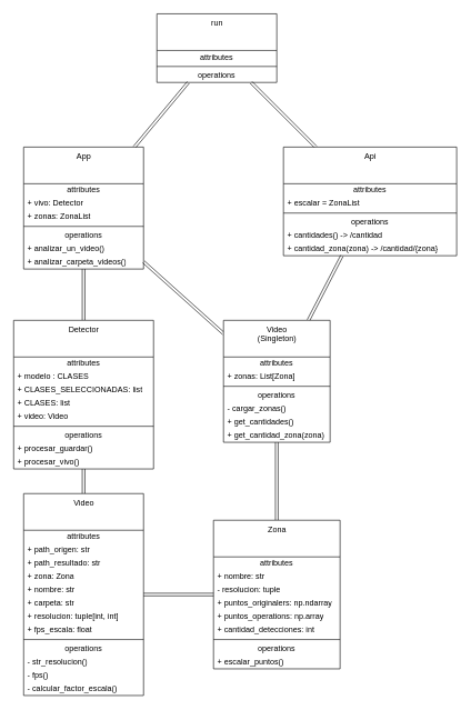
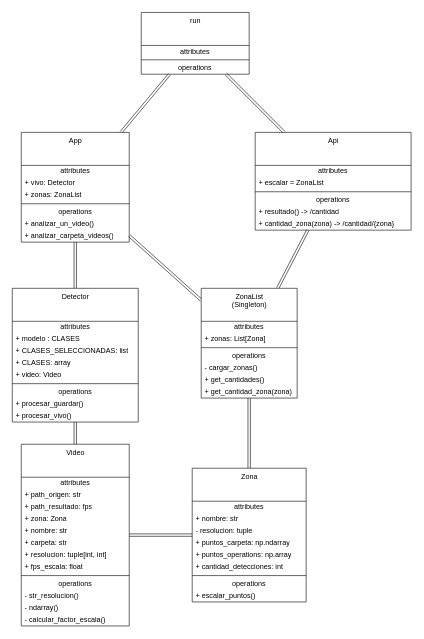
- <mxCell id="28" value="+ cantidades() -&amp;gt; /cantidad" style="text;html=1;strokeColor=none;fillColor=none;align=left;verticalAlign=middle;spacingLeft=4;spacingRight=4;overflow=hidden;rotatable=0;points=[[0,0.5],[1,0.5]];portConstraint=eastwest;" parent="23" vertex="1"><mxGeometry y="123" width="260" height="20" as="geometry" /></mxCell>
+ <mxCell id="28" value="+ resultado() -&amp;gt; /cantidad" style="text;html=1;strokeColor=none;fillColor=none;align=left;verticalAlign=middle;spacingLeft=4;spacingRight=4;overflow=hidden;rotatable=0;points=[[0,0.5],[1,0.5]];portConstraint=eastwest;" parent="23" vertex="1"><mxGeometry y="123" width="260" height="20" as="geometry" /></mxCell>
- <mxCell id="48" value="Video&lt;br&gt;(Singleton)" style="swimlane;fontStyle=0;align=center;verticalAlign=top;childLayout=stackLayout;horizontal=1;startSize=55;horizontalStack=0;resizeParent=1;resizeParentMax=0;resizeLast=0;collapsible=0;marginBottom=0;html=1;" parent="1" vertex="1"><mxGeometry x="335" y="480" width="160" height="183" as="geometry" /></mxCell>
+ <mxCell id="48" value="ZonaList&lt;br&gt;(Singleton)" style="swimlane;fontStyle=0;align=center;verticalAlign=top;childLayout=stackLayout;horizontal=1;startSize=55;horizontalStack=0;resizeParent=1;resizeParentMax=0;resizeLast=0;collapsible=0;marginBottom=0;html=1;" parent="1" vertex="1"><mxGeometry x="335" y="480" width="160" height="183" as="geometry" /></mxCell>
- <mxCell id="16" value="+ CLASES: list" style="text;html=1;strokeColor=none;fillColor=none;align=left;verticalAlign=middle;spacingLeft=4;spacingRight=4;overflow=hidden;rotatable=0;points=[[0,0.5],[1,0.5]];portConstraint=eastwest;" parent="12" vertex="1"><mxGeometry y="115" width="210" height="20" as="geometry" /></mxCell>
+ <mxCell id="16" value="+ CLASES: array" style="text;html=1;strokeColor=none;fillColor=none;align=left;verticalAlign=middle;spacingLeft=4;spacingRight=4;overflow=hidden;rotatable=0;points=[[0,0.5],[1,0.5]];portConstraint=eastwest;" parent="12" vertex="1"><mxGeometry y="115" width="210" height="20" as="geometry" /></mxCell>
- <mxCell id="60" value="+ path_resultado: str" style="text;html=1;strokeColor=none;fillColor=none;align=left;verticalAlign=middle;spacingLeft=4;spacingRight=4;overflow=hidden;rotatable=0;points=[[0,0.5],[1,0.5]];portConstraint=eastwest;" parent="57" vertex="1"><mxGeometry y="95" width="180" height="20" as="geometry" /></mxCell>
+ <mxCell id="60" value="+ path_resultado: fps" style="text;html=1;strokeColor=none;fillColor=none;align=left;verticalAlign=middle;spacingLeft=4;spacingRight=4;overflow=hidden;rotatable=0;points=[[0,0.5],[1,0.5]];portConstraint=eastwest;" parent="57" vertex="1"><mxGeometry y="95" width="180" height="20" as="geometry" /></mxCell>
- <mxCell id="36" value="+ puntos_originalers:&amp;nbsp;np.ndarray" style="text;html=1;strokeColor=none;fillColor=none;align=left;verticalAlign=middle;spacingLeft=4;spacingRight=4;overflow=hidden;rotatable=0;points=[[0,0.5],[1,0.5]];portConstraint=eastwest;" parent="32" vertex="1"><mxGeometry y="115" width="190" height="20" as="geometry" /></mxCell>
+ <mxCell id="36" value="+ puntos_carpeta:&amp;nbsp;np.ndarray" style="text;html=1;strokeColor=none;fillColor=none;align=left;verticalAlign=middle;spacingLeft=4;spacingRight=4;overflow=hidden;rotatable=0;points=[[0,0.5],[1,0.5]];portConstraint=eastwest;" parent="32" vertex="1"><mxGeometry y="115" width="190" height="20" as="geometry" /></mxCell>
- <mxCell id="69" value="- fps()" style="text;html=1;strokeColor=none;fillColor=none;align=left;verticalAlign=middle;spacingLeft=4;spacingRight=4;overflow=hidden;rotatable=0;points=[[0,0.5],[1,0.5]];portConstraint=eastwest;" parent="57" vertex="1"><mxGeometry y="263" width="180" height="20" as="geometry" /></mxCell>
+ <mxCell id="69" value="- ndarray()" style="text;html=1;strokeColor=none;fillColor=none;align=left;verticalAlign=middle;spacingLeft=4;spacingRight=4;overflow=hidden;rotatable=0;points=[[0,0.5],[1,0.5]];portConstraint=eastwest;" parent="57" vertex="1"><mxGeometry y="263" width="180" height="20" as="geometry" /></mxCell>
